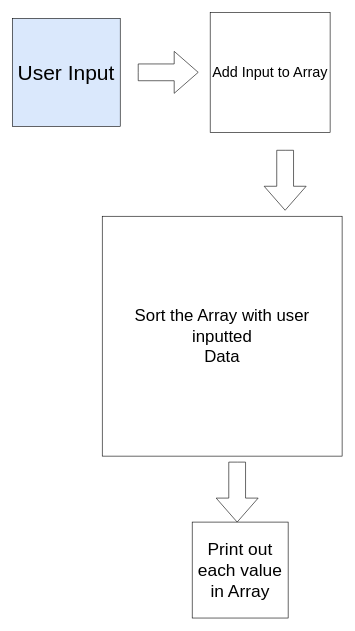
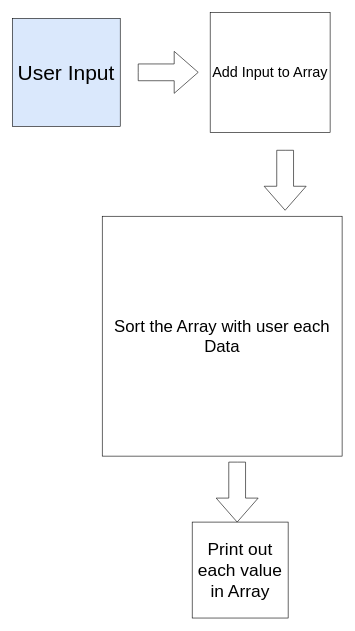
- <mxCell id="6" value="&lt;div&gt;&lt;font style=&quot;font-size: 28px;&quot;&gt;Sort the Array with user inputted&lt;/font&gt;&lt;/div&gt;&lt;div&gt;&lt;font style=&quot;font-size: 28px;&quot;&gt;Data&lt;/font&gt;&lt;/div&gt;" style="whiteSpace=wrap;html=1;aspect=fixed;" parent="1" vertex="1"><mxGeometry x="170" y="360" width="400" height="400" as="geometry" /></mxCell>
+ <mxCell id="6" value="&lt;div&gt;&lt;font style=&quot;font-size: 28px;&quot;&gt;Sort the Array with user each&lt;/font&gt;&lt;/div&gt;&lt;div&gt;&lt;font style=&quot;font-size: 28px;&quot;&gt;Data&lt;/font&gt;&lt;/div&gt;" style="whiteSpace=wrap;html=1;aspect=fixed;" parent="1" vertex="1"><mxGeometry x="170" y="360" width="400" height="400" as="geometry" /></mxCell>
